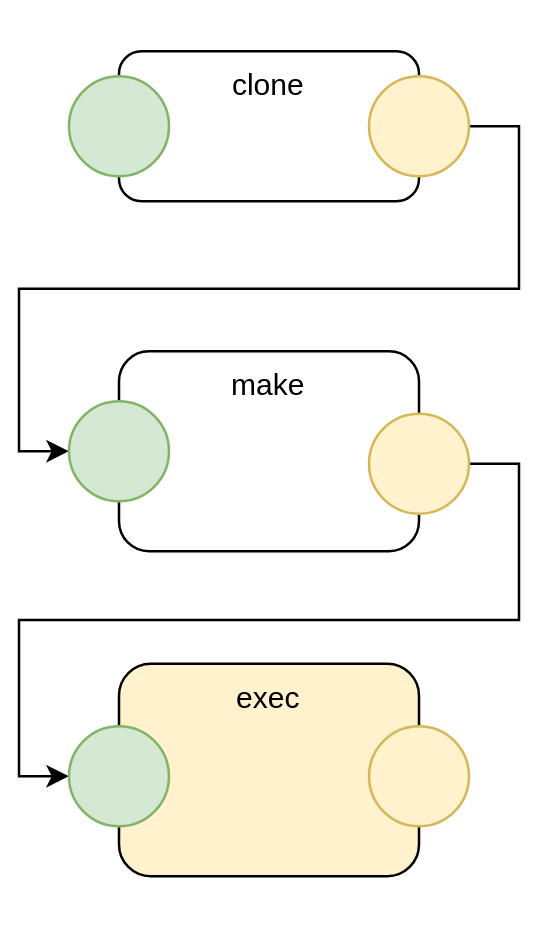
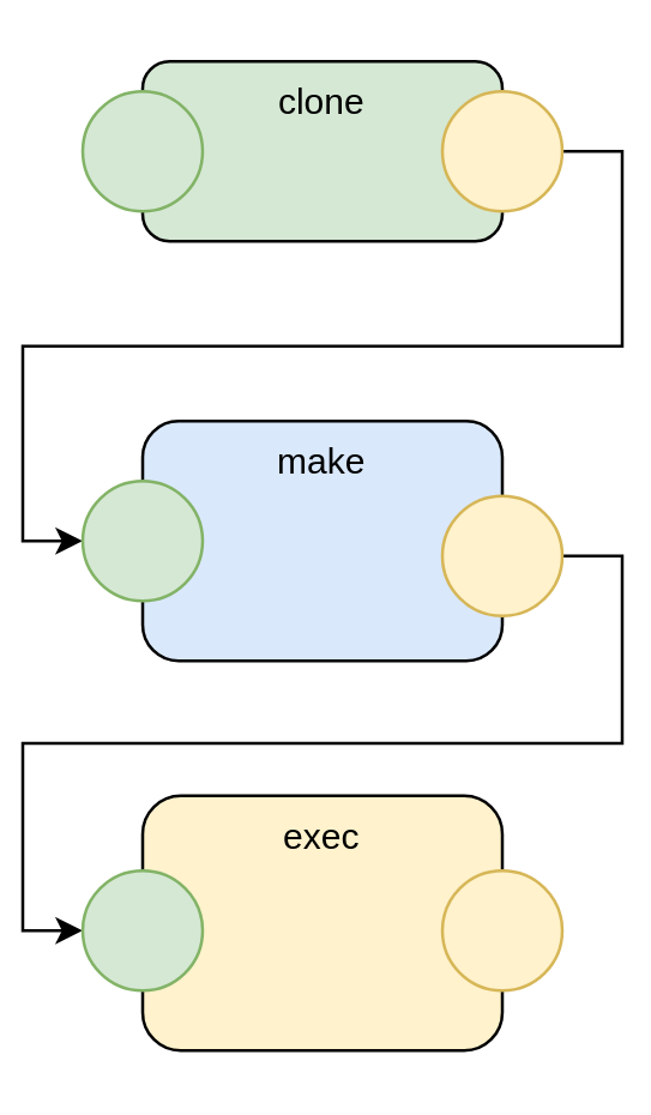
- <mxCell id="2" value="clone" style="rounded=1;whiteSpace=wrap;html=1;verticalAlign=top;" vertex="1" parent="1"><mxGeometry x="40" y="20" width="120" height="60" as="geometry" /></mxCell>
+ <mxCell id="2" value="clone" style="rounded=1;whiteSpace=wrap;html=1;verticalAlign=top;fillColor=#d5e8d4;" vertex="1" parent="1"><mxGeometry x="40" y="20" width="120" height="60" as="geometry" /></mxCell>
- <mxCell id="6" value="make" style="rounded=1;whiteSpace=wrap;html=1;verticalAlign=top;" vertex="1" parent="1"><mxGeometry x="40" y="140" width="120" height="80" as="geometry" /></mxCell>
+ <mxCell id="6" value="make" style="rounded=1;whiteSpace=wrap;html=1;verticalAlign=top;fillColor=#dae8fc;" vertex="1" parent="1"><mxGeometry x="40" y="140" width="120" height="80" as="geometry" /></mxCell>
